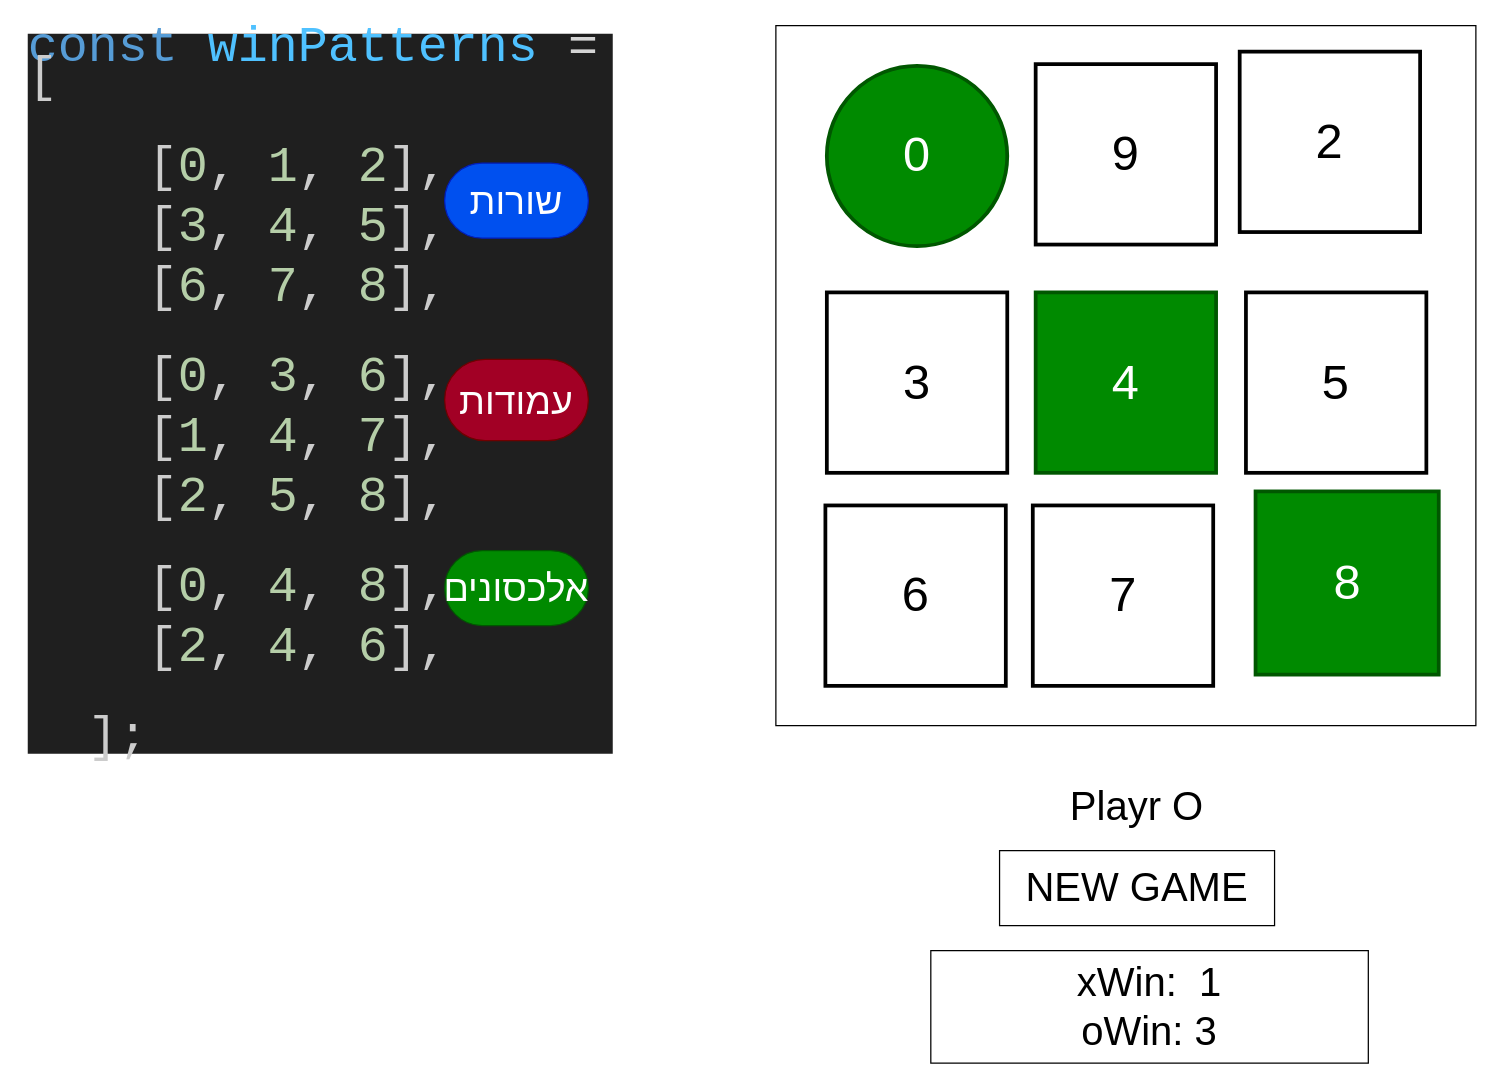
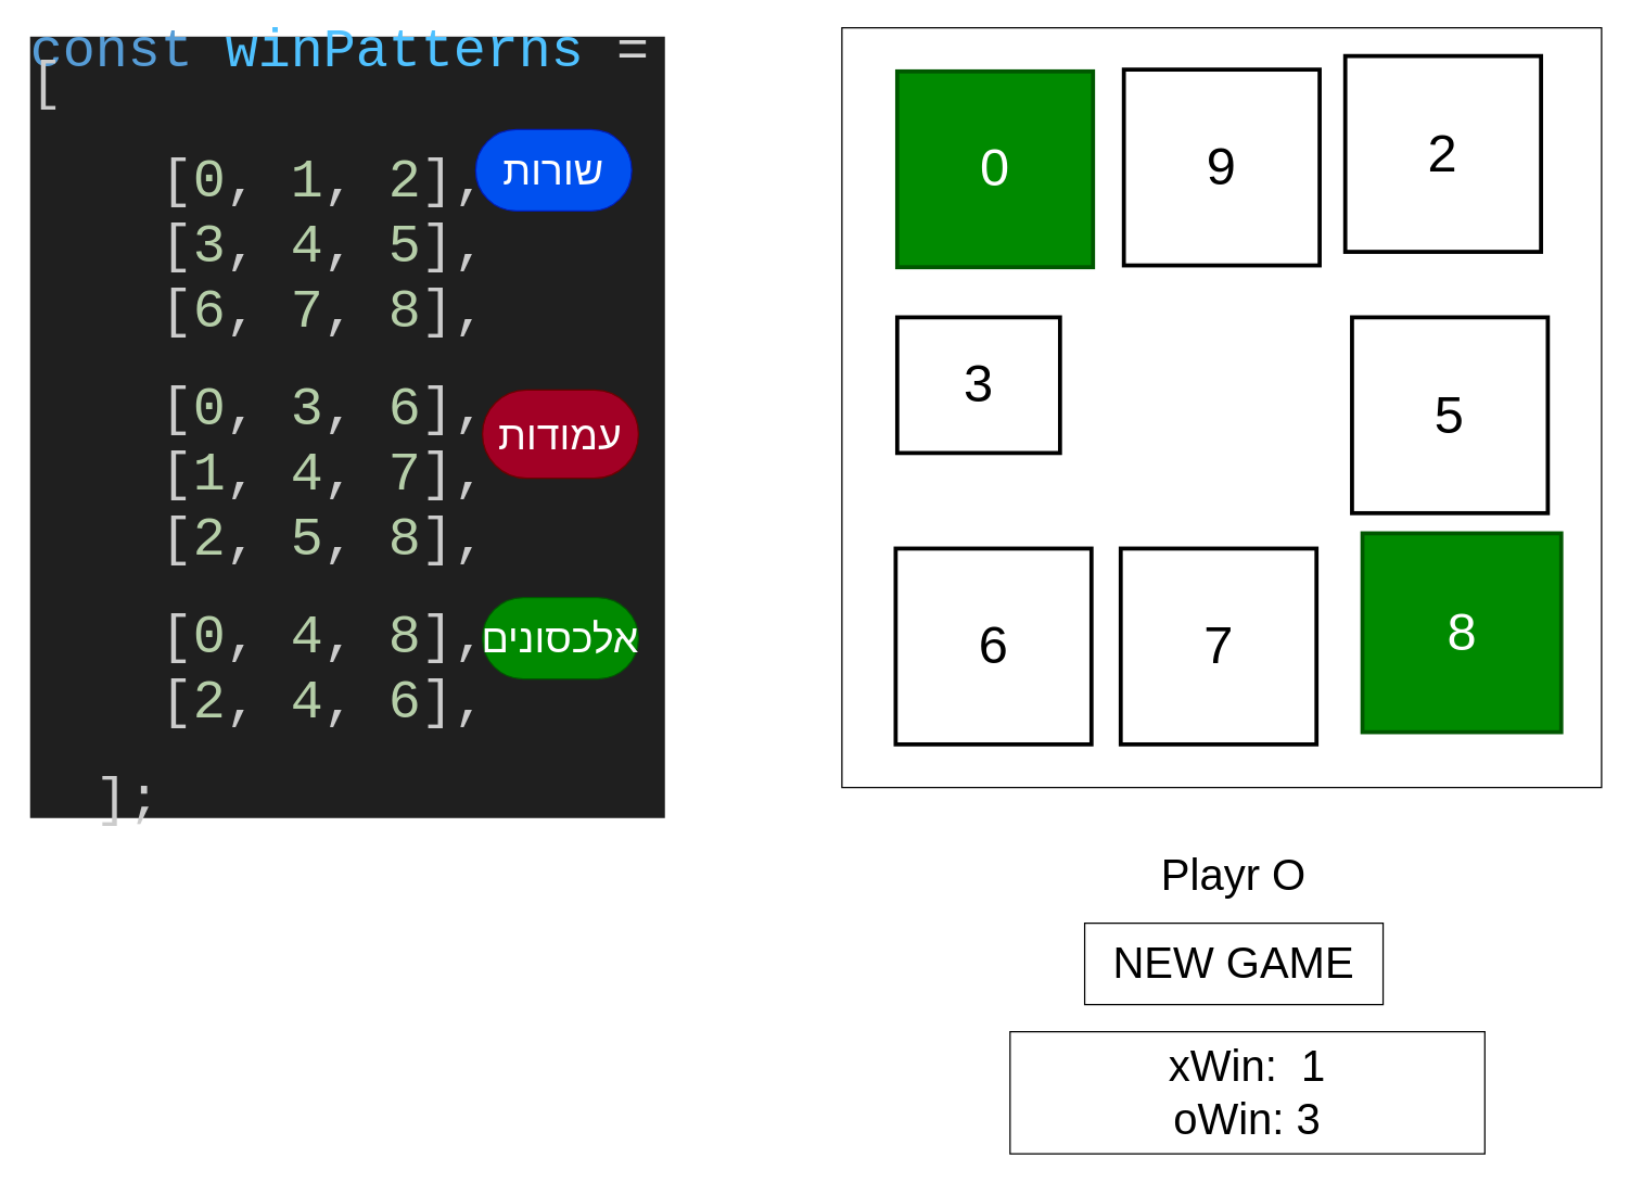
- <mxCell id="9" value="0" style="ellipse;whiteSpace=wrap;html=1;aspect=fixed;strokeWidth=3;fontSize=39;fillColor=#008a00;fontColor=#ffffff;strokeColor=#005700;" parent="1" vertex="1"><mxGeometry x="660.766" y="52.128" width="144.336" height="144.336" as="geometry" /></mxCell>
+ <mxCell id="9" value="0" style="whiteSpace=wrap;html=1;aspect=fixed;strokeWidth=3;fontSize=39;fillColor=#008a00;fontColor=#ffffff;strokeColor=#005700;" parent="1" vertex="1"><mxGeometry x="660.766" y="52.128" width="144.336" height="144.336" as="geometry" /></mxCell>
- <mxCell id="3" value="&lt;font style=&quot;font-size: 30px;&quot;&gt;שורות&lt;/font&gt;" style="text;strokeColor=#001DBC;align=center;fillColor=#0050ef;html=1;verticalAlign=middle;whiteSpace=wrap;rounded=1;fontColor=#ffffff;direction=west;arcSize=50;" parent="1" vertex="1"><mxGeometry x="355" y="130" width="115" height="60" as="geometry" /></mxCell>
+ <mxCell id="3" value="&lt;font style=&quot;font-size: 30px;&quot;&gt;שורות&lt;/font&gt;" style="text;strokeColor=#001DBC;align=center;fillColor=#0050ef;html=1;verticalAlign=middle;whiteSpace=wrap;rounded=1;fontColor=#ffffff;direction=west;arcSize=50;" parent="1" vertex="1"><mxGeometry x="350" y="95" width="115" height="60" as="geometry" /></mxCell>
- <mxCell id="12" value="3" style="whiteSpace=wrap;html=1;aspect=fixed;strokeWidth=3;fontSize=39;" parent="1" vertex="1"><mxGeometry x="660.766" y="233.417" width="144.336" height="144.336" as="geometry" /></mxCell>
+ <mxCell id="12" value="3" style="whiteSpace=wrap;html=1;aspect=fixed;strokeWidth=3;fontSize=39;" parent="1" vertex="1"><mxGeometry x="660.766" y="233.417" width="120" height="100" as="geometry" /></mxCell>
- <mxCell id="13" value="4" style="whiteSpace=wrap;html=1;aspect=fixed;strokeWidth=3;fontSize=39;fillColor=#008a00;fontColor=#ffffff;strokeColor=#005700;" parent="1" vertex="1"><mxGeometry x="827.831" y="233.417" width="144.336" height="144.336" as="geometry" /></mxCell>
